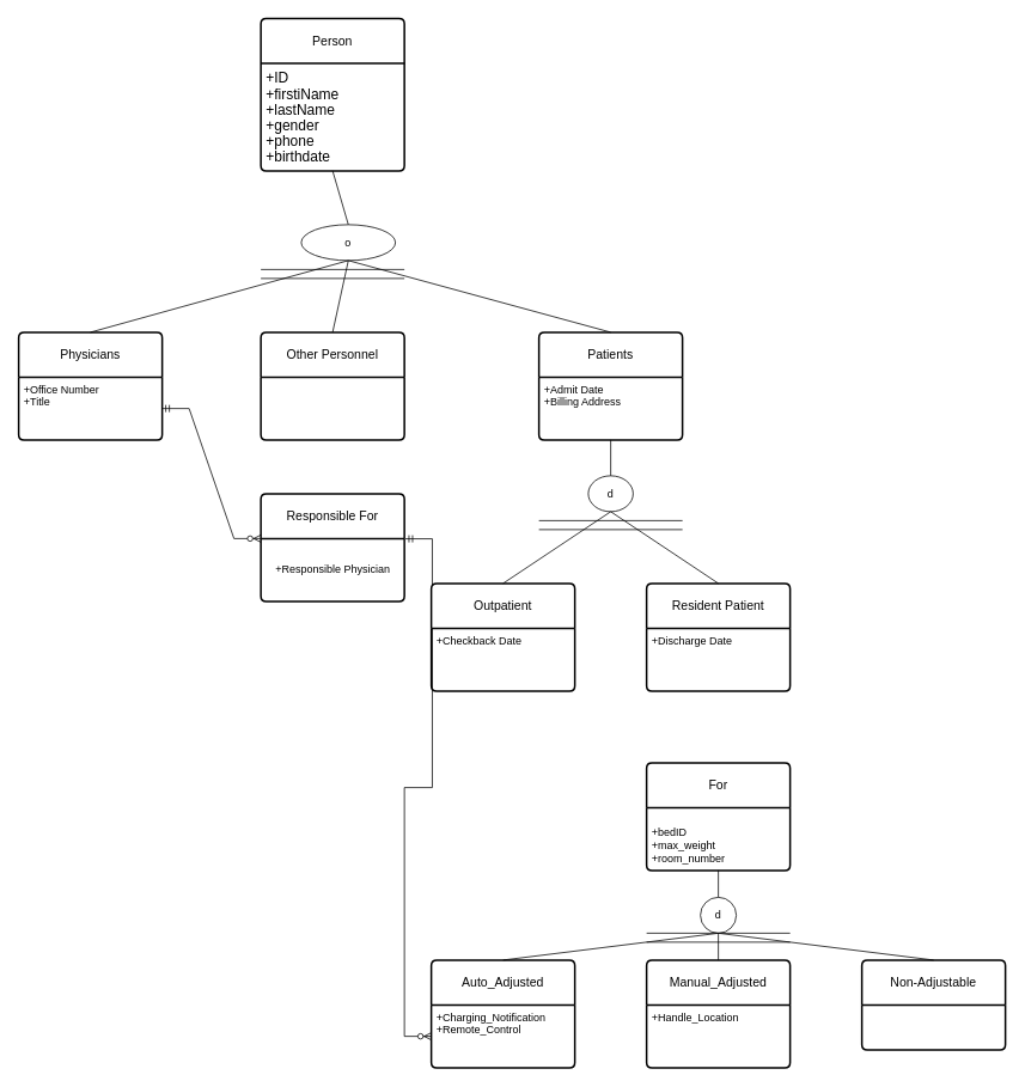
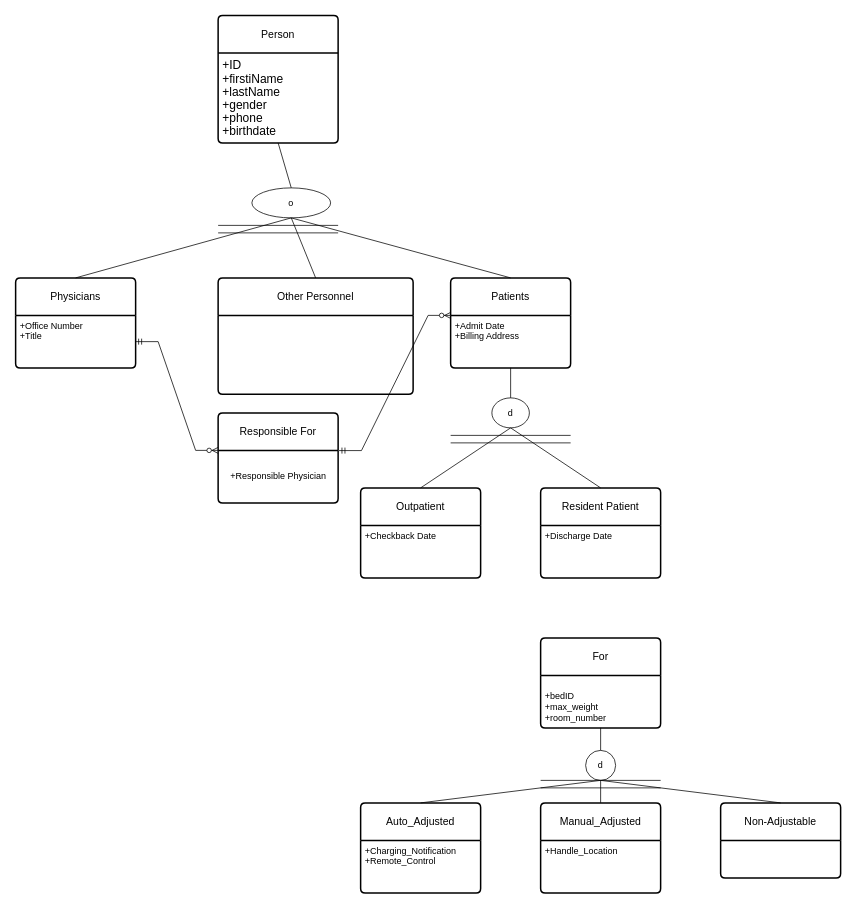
- <mxCell id="8" value="Other Personnel" style="swimlane;childLayout=stackLayout;horizontal=1;startSize=50;horizontalStack=0;rounded=1;fontSize=14;fontStyle=0;strokeWidth=2;resizeParent=0;resizeLast=1;shadow=0;dashed=0;align=center;arcSize=4;whiteSpace=wrap;html=1;" vertex="1" parent="1"><mxGeometry x="290" y="370" width="160" height="120" as="geometry" /></mxCell>
+ <mxCell id="8" value="Other Personnel" style="swimlane;childLayout=stackLayout;horizontal=1;startSize=50;horizontalStack=0;rounded=1;fontSize=14;fontStyle=0;strokeWidth=2;resizeParent=0;resizeLast=1;shadow=0;dashed=0;align=center;arcSize=4;whiteSpace=wrap;html=1;" vertex="1" parent="1"><mxGeometry x="290" y="370" width="260" height="155" as="geometry" /></mxCell>
- <mxCell id="9" value="" style="edgeStyle=entityRelationEdgeStyle;fontSize=12;html=1;endArrow=ERzeroToMany;startArrow=ERmandOne;rounded=0;exitX=1.007;exitY=0.419;exitDx=0;exitDy=0;exitPerimeter=0;" edge="1" parent="1" source="10" target="31"><mxGeometry width="100" height="100" relative="1" as="geometry"><mxPoint x="340" y="530" as="sourcePoint" /><mxPoint x="440" y="430" as="targetPoint" /></mxGeometry></mxCell>
+ <mxCell id="9" value="" style="edgeStyle=entityRelationEdgeStyle;fontSize=12;html=1;endArrow=ERzeroToMany;startArrow=ERmandOne;rounded=0;exitX=1.007;exitY=0.419;exitDx=0;exitDy=0;exitPerimeter=0;entryX=0;entryY=0;entryDx=0;entryDy=0;" edge="1" parent="1" source="10" target="7"><mxGeometry width="100" height="100" relative="1" as="geometry"><mxPoint x="340" y="530" as="sourcePoint" /><mxPoint x="440" y="430" as="targetPoint" /></mxGeometry></mxCell>
